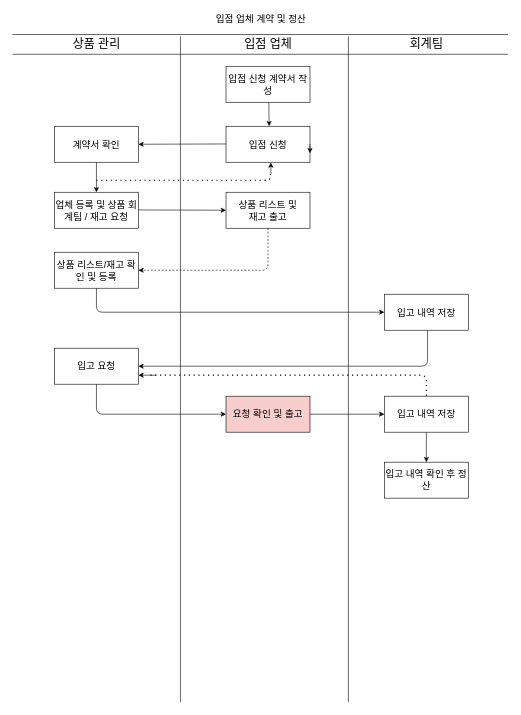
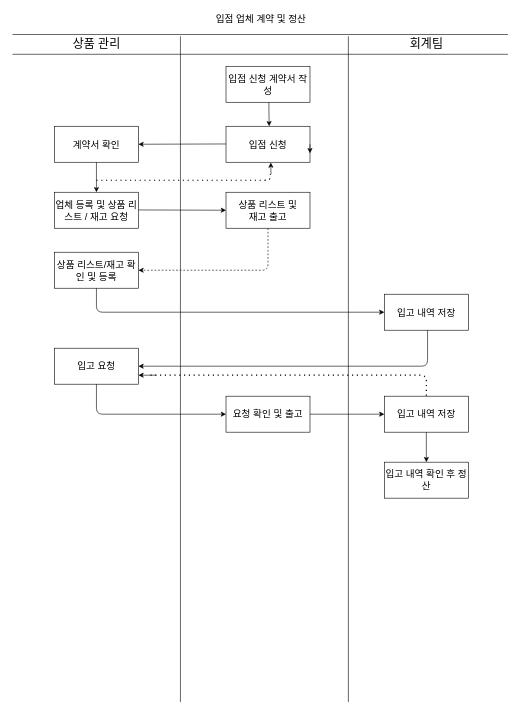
- <mxCell id="6" value="입점 업체" style="text;html=1;align=center;verticalAlign=middle;resizable=0;points=[];autosize=1;fontSize=20;" parent="1" vertex="1"><mxGeometry x="396" y="57" width="100" height="30" as="geometry" /></mxCell>
- <mxCell id="21" value="업체 등록 및 상품 회계팀 / 재고 요청" style="rounded=0;whiteSpace=wrap;html=1;sketch=0;fontSize=16;" parent="1" vertex="1"><mxGeometry x="90" y="320" width="140" height="60" as="geometry" /></mxCell>
+ <mxCell id="21" value="업체 등록 및 상품 리스트 / 재고 요청" style="rounded=0;whiteSpace=wrap;html=1;sketch=0;fontSize=16;" parent="1" vertex="1"><mxGeometry x="90" y="320" width="140" height="60" as="geometry" /></mxCell>
- <mxCell id="27" value="요청 확인 및 출고" style="rounded=0;whiteSpace=wrap;html=1;sketch=0;fontSize=16;fillColor=#f8cecc;" parent="1" vertex="1"><mxGeometry x="376" y="660" width="140" height="60" as="geometry" /></mxCell>
+ <mxCell id="27" value="요청 확인 및 출고" style="rounded=0;whiteSpace=wrap;html=1;sketch=0;fontSize=16;" parent="1" vertex="1"><mxGeometry x="376" y="660" width="140" height="60" as="geometry" /></mxCell>
